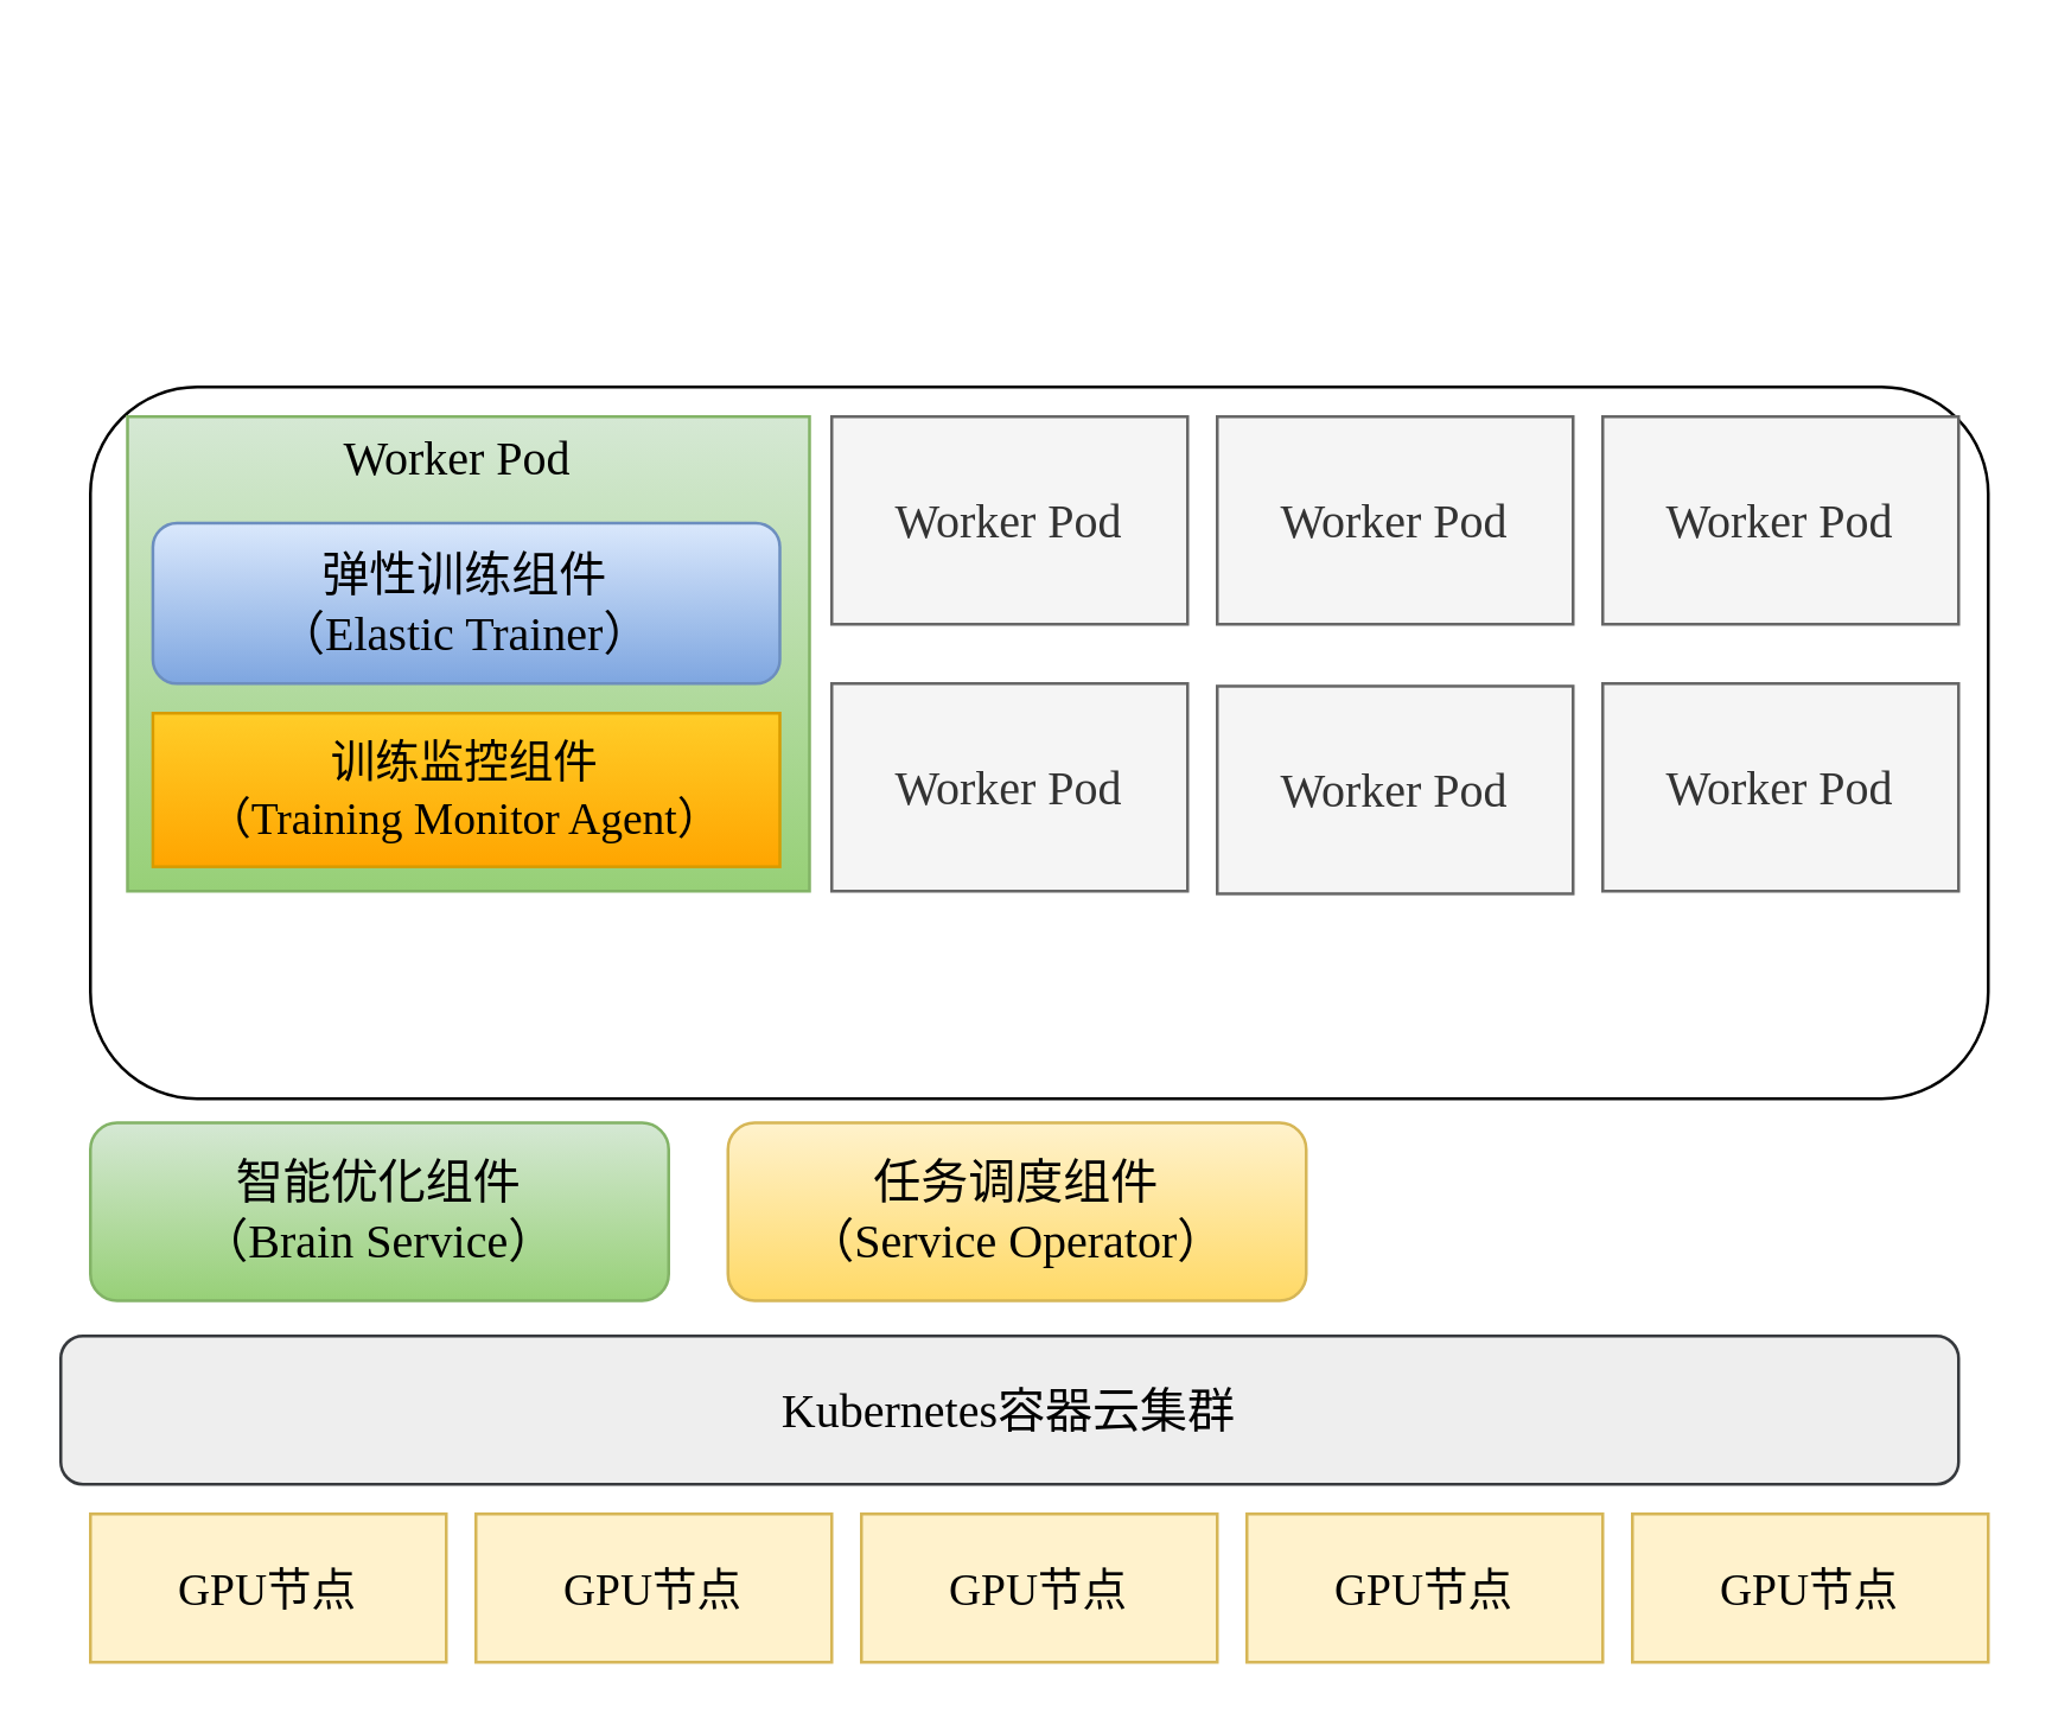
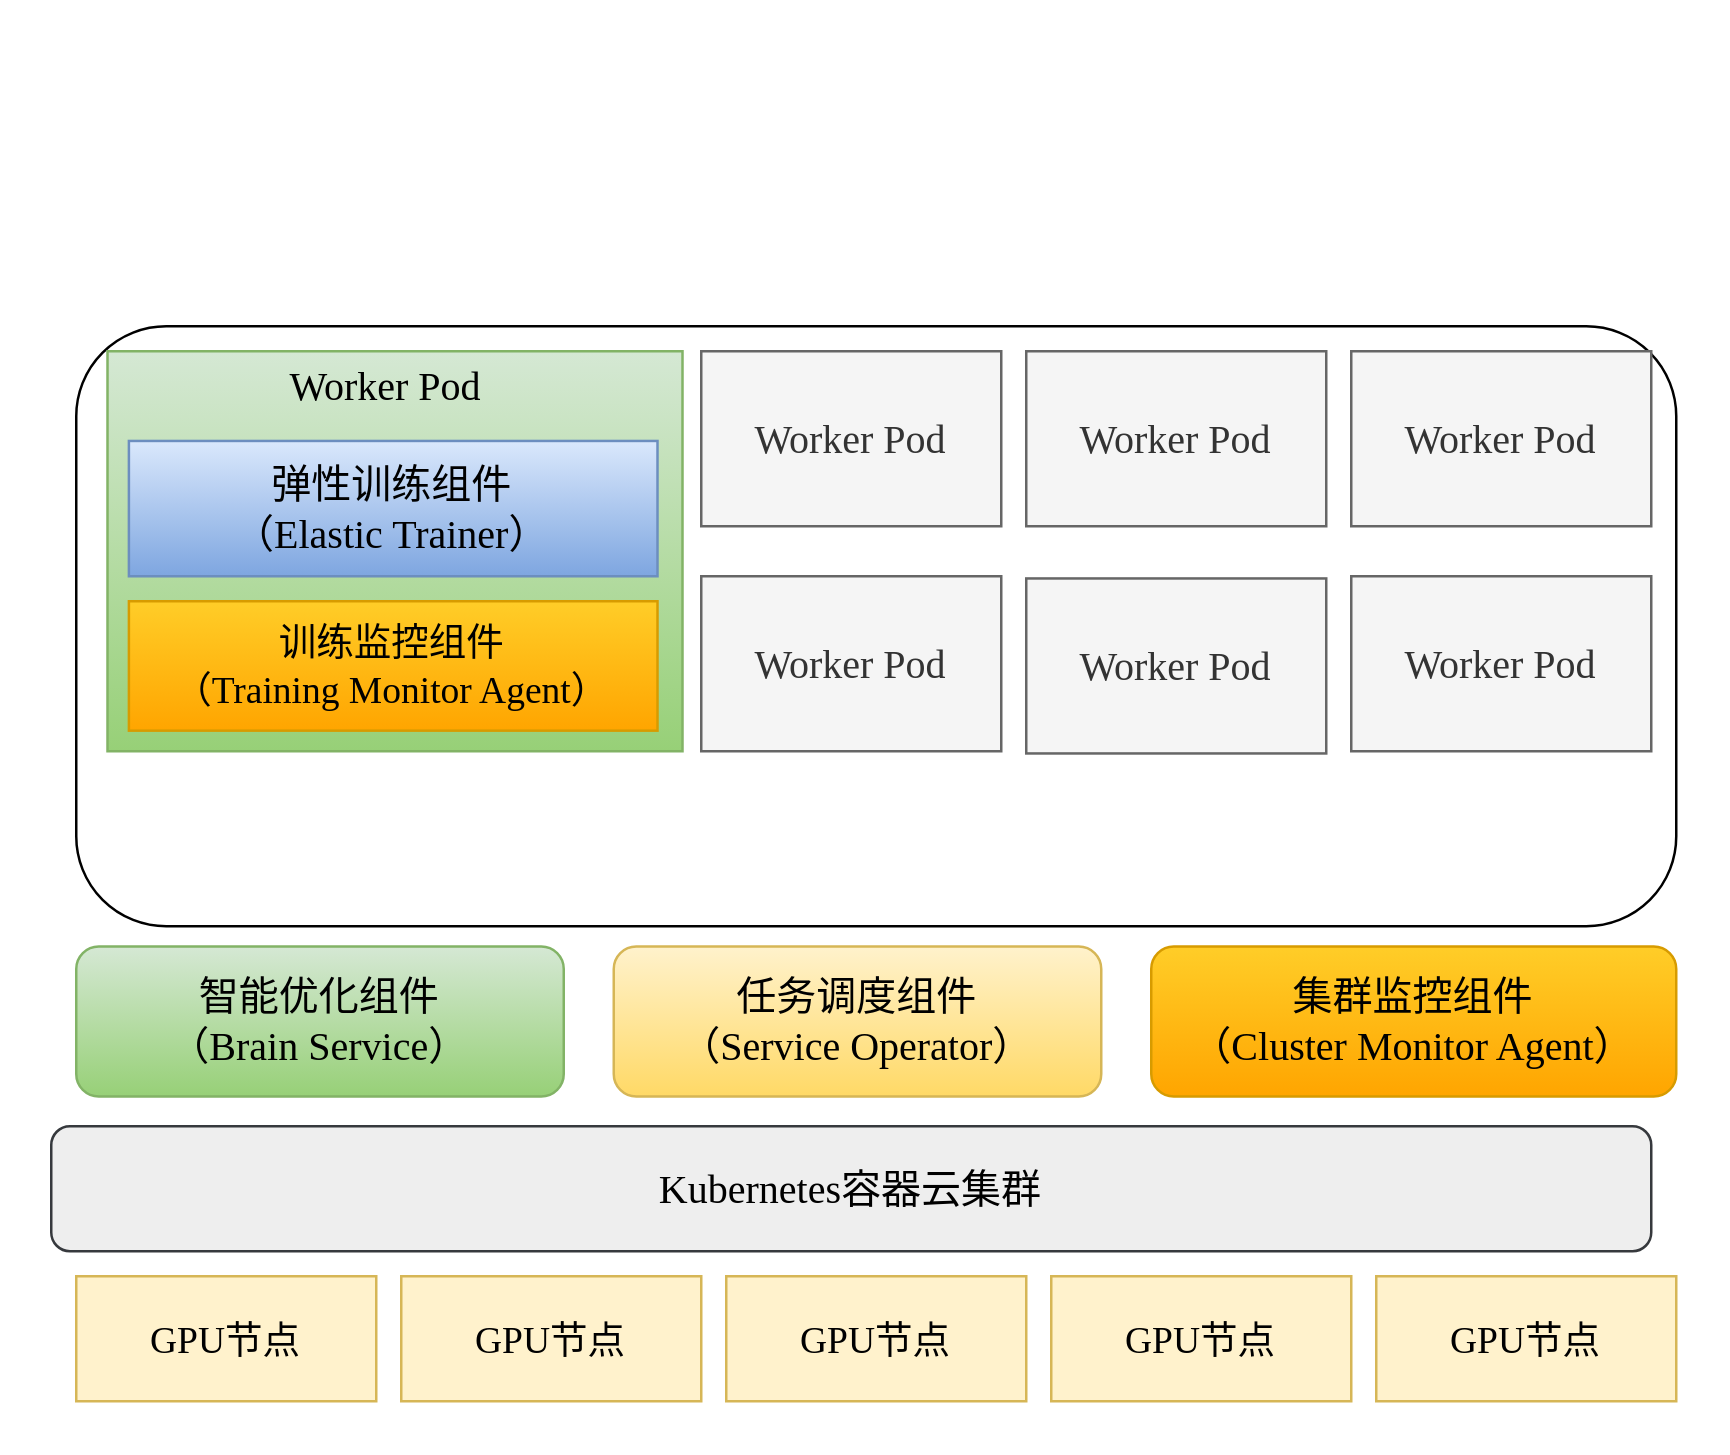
- <mxCell id="16" value="&lt;font style=&quot;color: rgb(0, 0, 0); font-size: 16px;&quot;&gt;弹性训练组件&lt;/font&gt;&lt;div&gt;&lt;font style=&quot;background-color: transparent; color: rgb(0, 0, 0); font-size: 16px;&quot;&gt;（&lt;/font&gt;&lt;font style=&quot;background-color: transparent; color: rgb(0, 0, 0); font-size: 16px;&quot;&gt;Elastic Trainer&lt;/font&gt;&lt;font style=&quot;background-color: transparent; color: rgb(0, 0, 0); font-size: 16px;&quot;&gt;）&lt;/font&gt;&lt;/div&gt;" style="rounded=1;whiteSpace=wrap;html=1;strokeColor=#6c8ebf;fillColor=#dae8fc;container=0;fontFamily=Verdana;gradientColor=#7ea6e0;" vertex="1" parent="1"><mxGeometry x="51.06" y="175.88" width="211.44" height="54.12" as="geometry" /></mxCell>
+ <mxCell id="16" value="&lt;font style=&quot;color: rgb(0, 0, 0); font-size: 16px;&quot;&gt;弹性训练组件&lt;/font&gt;&lt;div&gt;&lt;font style=&quot;background-color: transparent; color: rgb(0, 0, 0); font-size: 16px;&quot;&gt;（&lt;/font&gt;&lt;font style=&quot;background-color: transparent; color: rgb(0, 0, 0); font-size: 16px;&quot;&gt;Elastic Trainer&lt;/font&gt;&lt;font style=&quot;background-color: transparent; color: rgb(0, 0, 0); font-size: 16px;&quot;&gt;）&lt;/font&gt;&lt;/div&gt;" style="whiteSpace=wrap;html=1;strokeColor=#6c8ebf;fillColor=#dae8fc;container=0;fontFamily=Verdana;gradientColor=#7ea6e0;rounded=0;" vertex="1" parent="1"><mxGeometry x="51.06" y="175.88" width="211.44" height="54.12" as="geometry" /></mxCell>
+ <mxCell id="11" value="&lt;div style=&quot;line-height: 50%;&quot;&gt;&lt;p class=&quot;MsoNormal&quot;&gt;&lt;span style=&quot;font-size: 12pt; line-height: 50%;&quot;&gt;&lt;font&gt;集群监控组件&lt;/font&gt;&lt;/span&gt;&lt;/p&gt;&lt;p class=&quot;MsoNormal&quot;&gt;&lt;span style=&quot;font-size: 12pt; line-height: 50%;&quot;&gt;&lt;font&gt;（&lt;/font&gt;&lt;font&gt;Cluster Monitor Agent&lt;/font&gt;&lt;font&gt;）&lt;/font&gt;&lt;/span&gt;&lt;/p&gt;&lt;/div&gt;" style="rounded=1;whiteSpace=wrap;html=1;labelBackgroundColor=none;fontFamily=Verdana;fillColor=#ffcd28;strokeColor=#d79b00;gradientColor=#ffa500;" vertex="1" parent="1"><mxGeometry x="460" y="378.13" width="210" height="60" as="geometry" /></mxCell>
